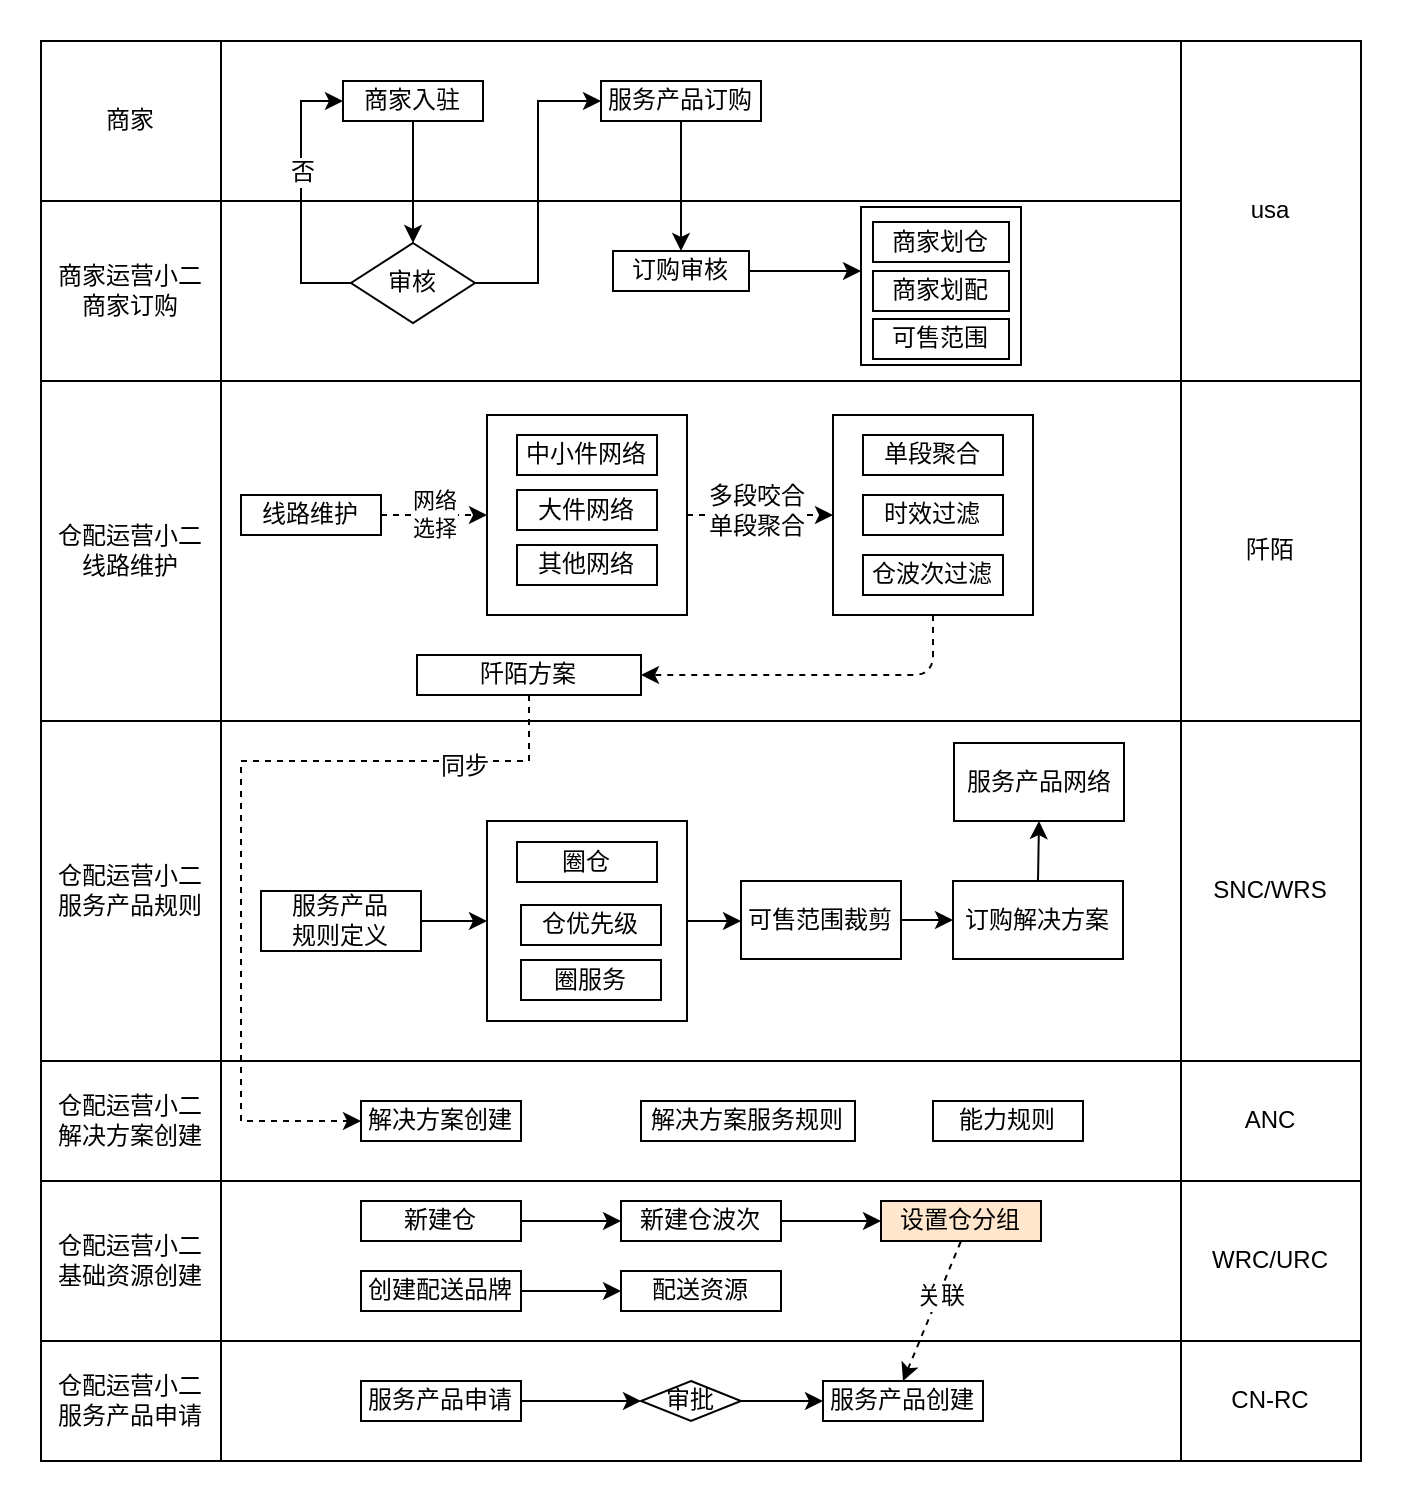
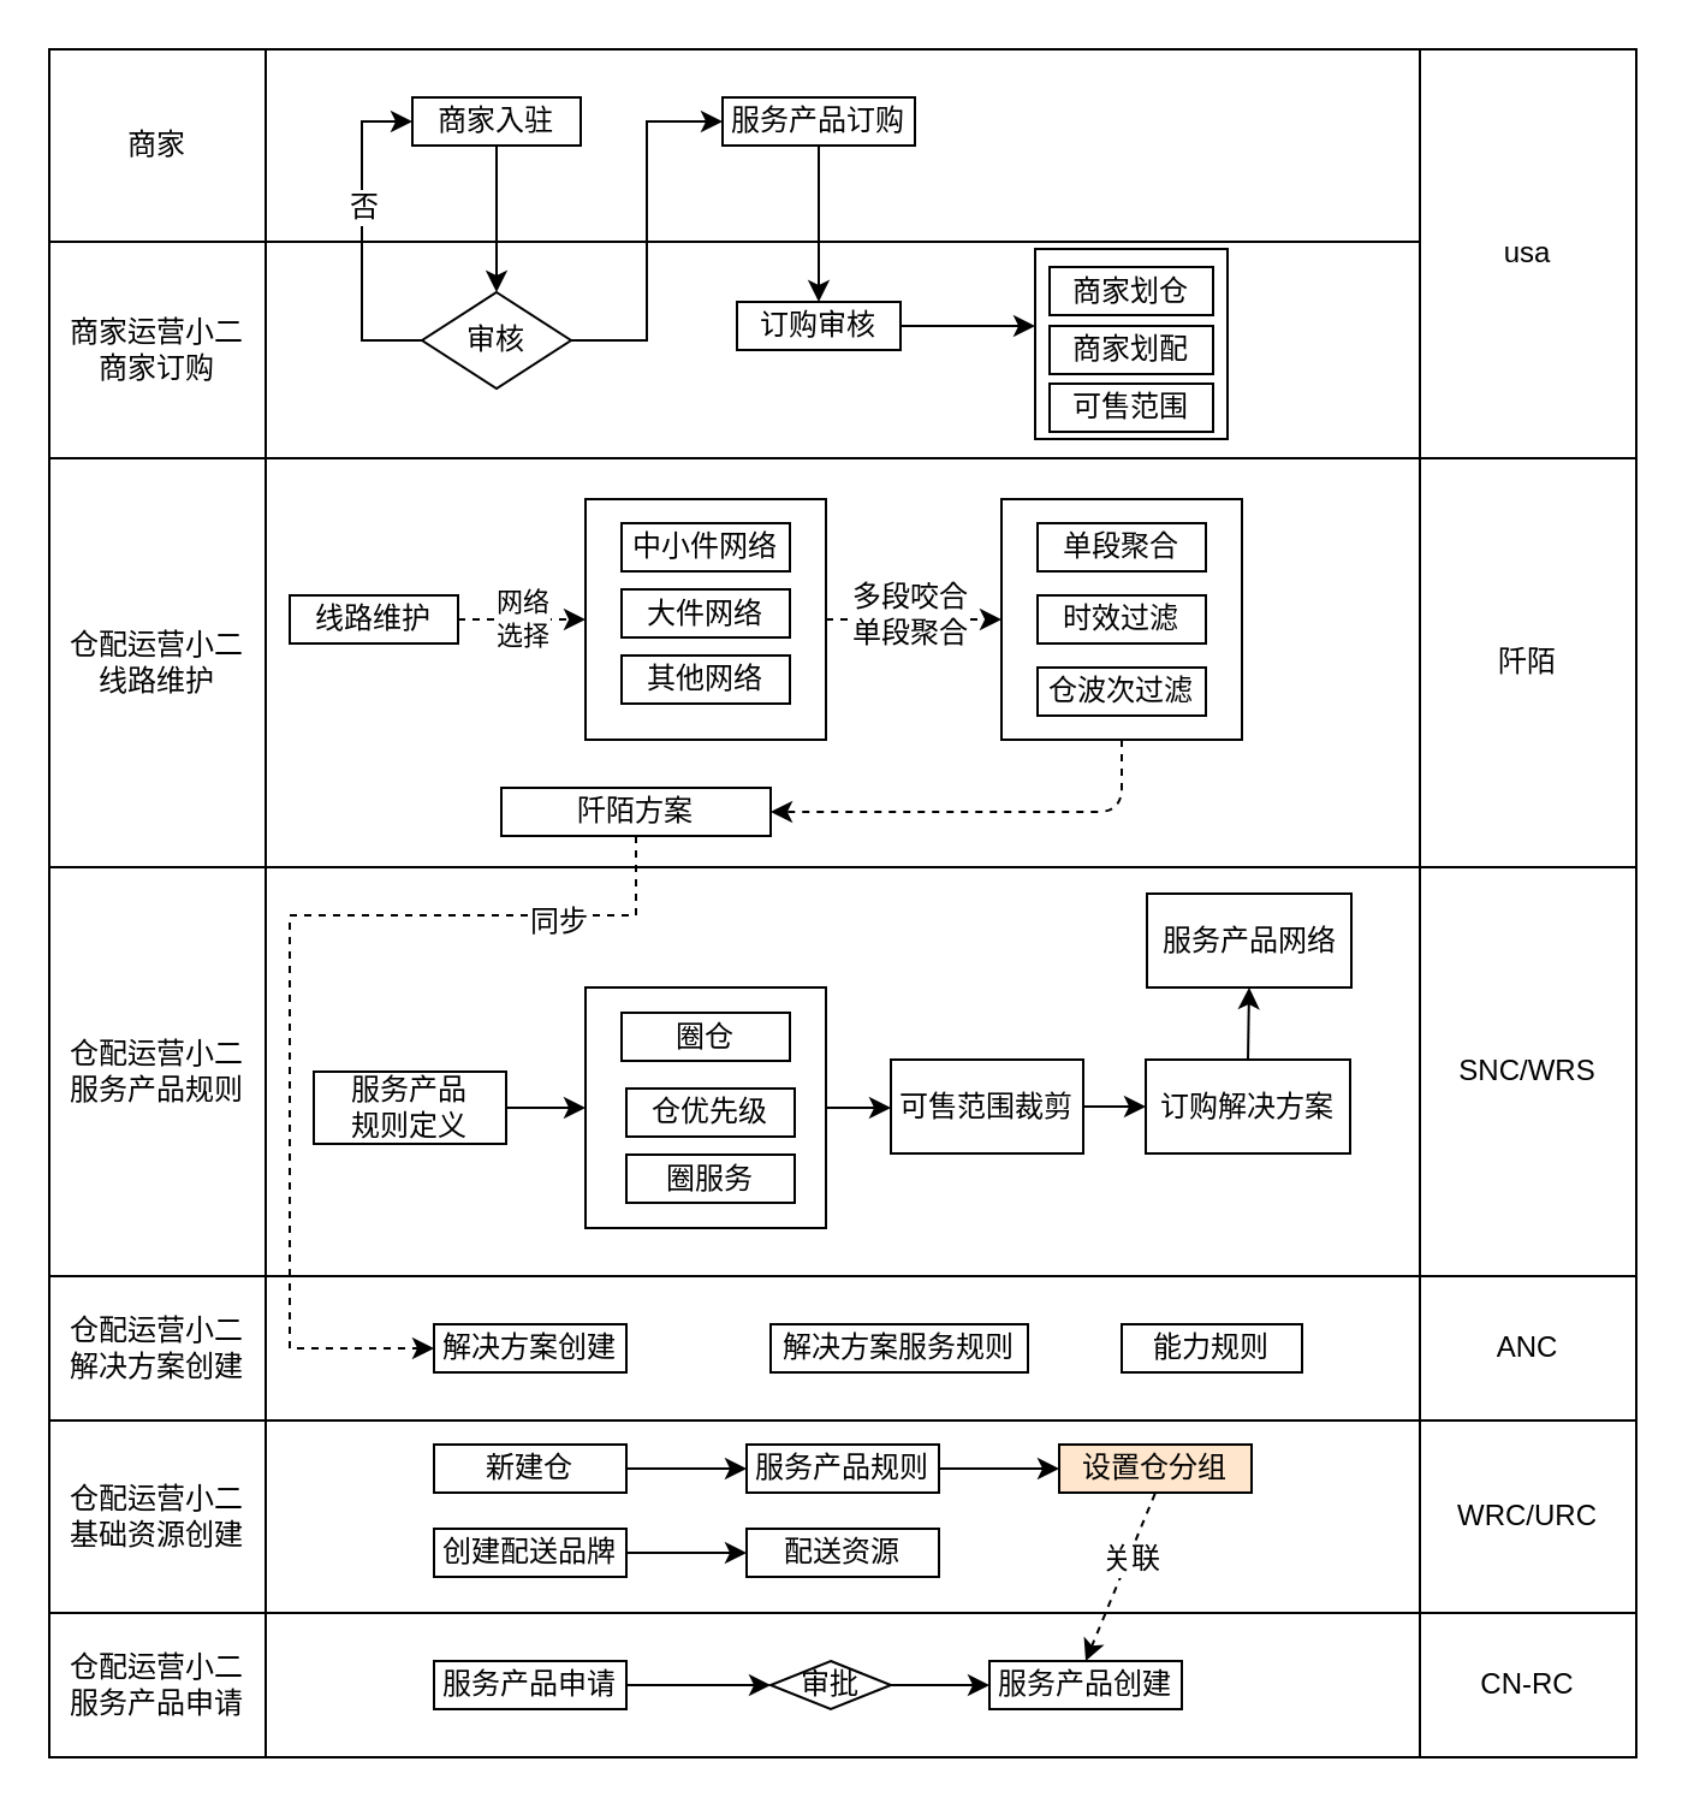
- <mxCell id="19" value="新建仓波次" style="rounded=0;whiteSpace=wrap;html=1;" vertex="1" parent="1"><mxGeometry x="310" y="600" width="80" height="20" as="geometry" /></mxCell>
+ <mxCell id="19" value="服务产品规则" style="rounded=0;whiteSpace=wrap;html=1;" vertex="1" parent="1"><mxGeometry x="310" y="600" width="80" height="20" as="geometry" /></mxCell>
